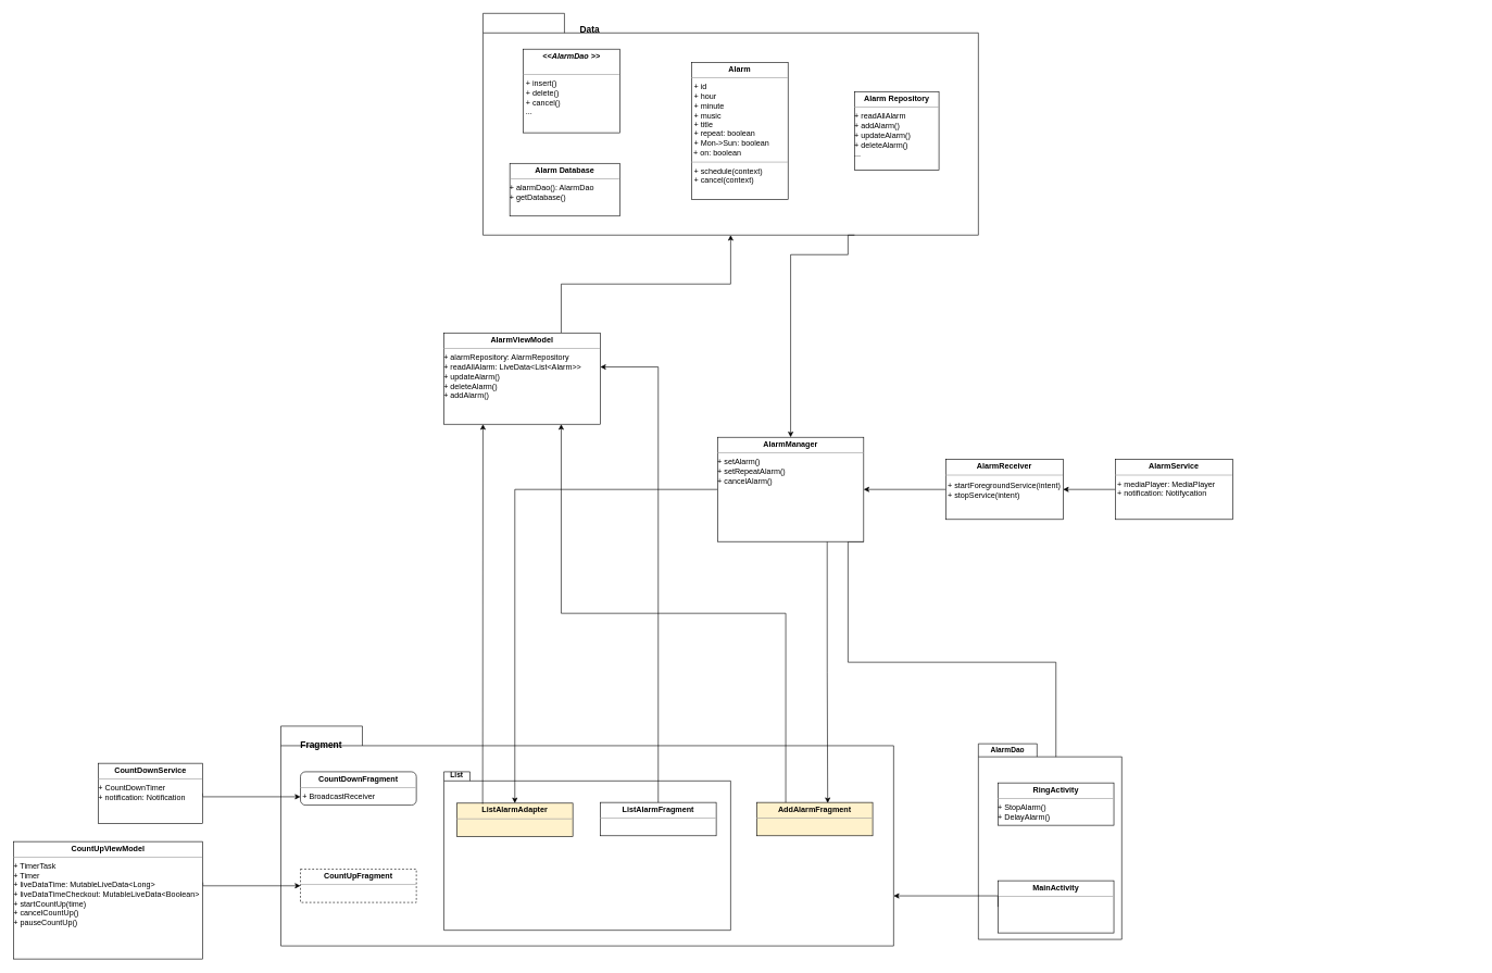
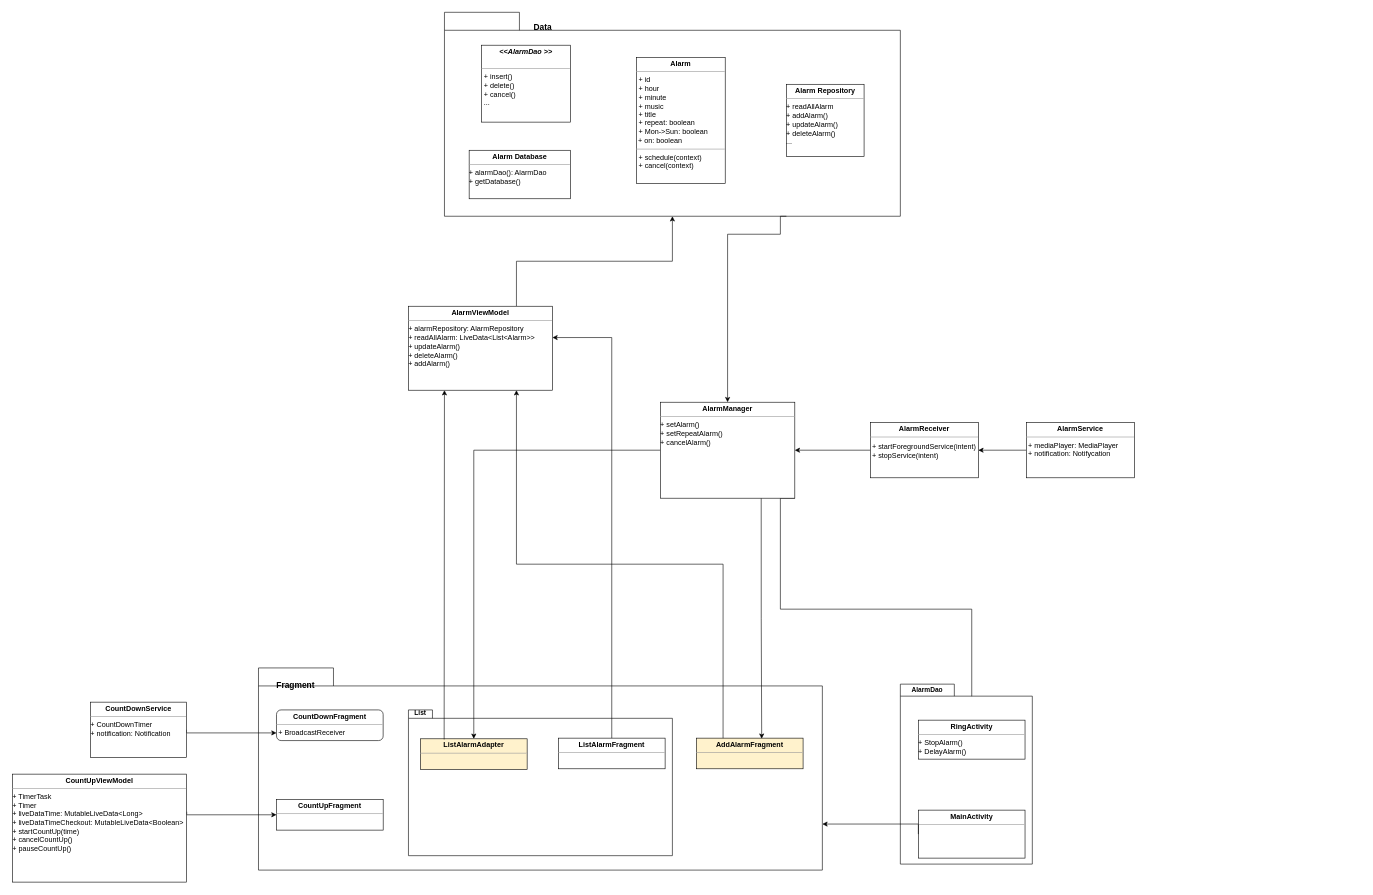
- <mxCell id="18" value="&lt;p style=&quot;margin: 0px ; margin-top: 4px ; text-align: center&quot;&gt;&lt;b&gt;ListAlarmFragment&lt;/b&gt;&lt;/p&gt;&lt;hr size=&quot;1&quot;&gt;&lt;div style=&quot;height: 2px&quot;&gt;&lt;/div&gt;" style="verticalAlign=top;align=left;overflow=fill;fontSize=12;fontFamily=Helvetica;html=1;" parent="11" vertex="1"><mxGeometry x="489.995" y="117.04" width="177.838" height="51.111" as="geometry" /></mxCell>
+ <mxCell id="18" value="&lt;p style=&quot;margin: 0px ; margin-top: 4px ; text-align: center&quot;&gt;&lt;b&gt;ListAlarmFragment&lt;/b&gt;&lt;/p&gt;&lt;hr size=&quot;1&quot;&gt;&lt;div style=&quot;height: 2px&quot;&gt;&lt;/div&gt;" style="verticalAlign=top;align=left;overflow=fill;fontSize=12;fontFamily=Helvetica;html=1;" parent="11" vertex="1"><mxGeometry x="499.995" y="117.04" width="177.838" height="51.111" as="geometry" /></mxCell>
- <mxCell id="13" value="&lt;p style=&quot;margin: 0px ; margin-top: 4px ; text-align: center&quot;&gt;&lt;b&gt;CountUpFragment&lt;/b&gt;&lt;/p&gt;&lt;hr size=&quot;1&quot;&gt;&lt;div style=&quot;height: 2px&quot;&gt;&lt;/div&gt;" style="verticalAlign=top;align=left;overflow=fill;fontSize=12;fontFamily=Helvetica;html=1;dashed=1;" parent="11" vertex="1"><mxGeometry x="30.001" y="219.261" width="177.838" height="51.111" as="geometry" /></mxCell>
+ <mxCell id="13" value="&lt;p style=&quot;margin: 0px ; margin-top: 4px ; text-align: center&quot;&gt;&lt;b&gt;CountUpFragment&lt;/b&gt;&lt;/p&gt;&lt;hr size=&quot;1&quot;&gt;&lt;div style=&quot;height: 2px&quot;&gt;&lt;/div&gt;" style="verticalAlign=top;align=left;overflow=fill;fontSize=12;fontFamily=Helvetica;html=1;" parent="11" vertex="1"><mxGeometry x="30.001" y="219.261" width="177.838" height="51.111" as="geometry" /></mxCell>
